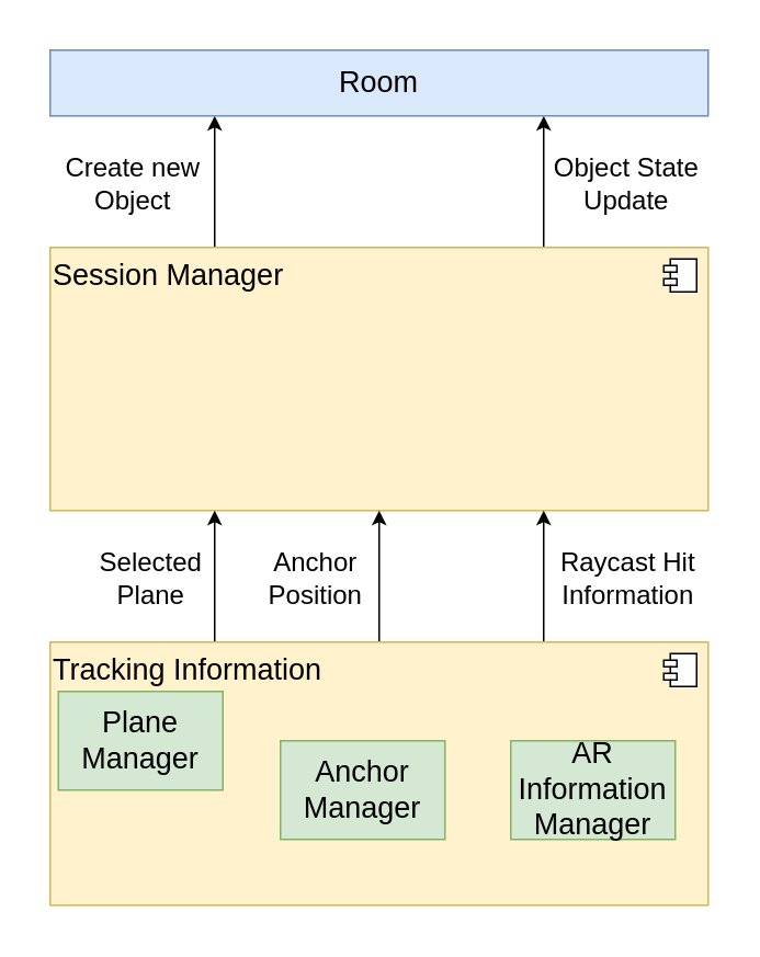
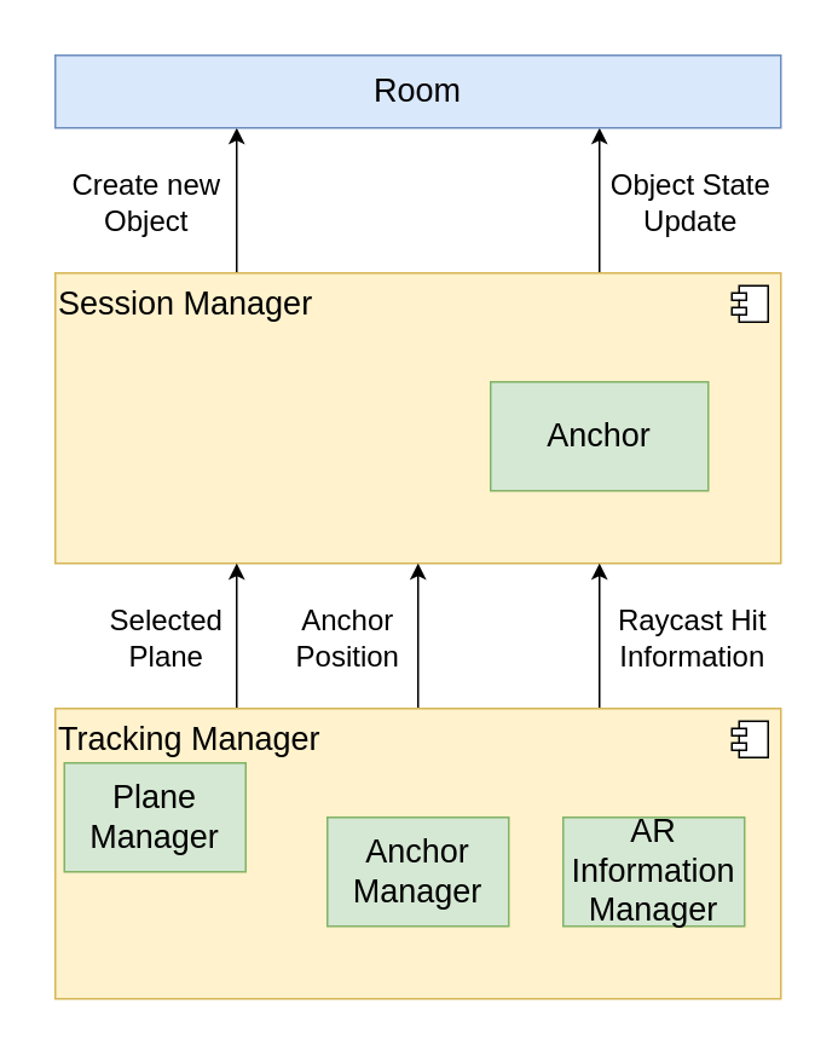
+ <mxCell id="9" value="Anchor" style="rounded=0;whiteSpace=wrap;html=1;fontSize=18;fillColor=#d5e8d4;strokeColor=#82b366;" vertex="1" parent="1"><mxGeometry x="270" y="210" width="120" height="60" as="geometry" /></mxCell>
- <mxCell id="17" value="Tracking Information" style="html=1;dropTarget=0;whiteSpace=wrap;verticalAlign=top;align=left;fontSize=18;fillColor=#fff2cc;strokeColor=#d6b656;" vertex="1" parent="1"><mxGeometry x="30" y="390" width="400" height="160" as="geometry" /></mxCell>
+ <mxCell id="17" value="Tracking Manager" style="html=1;dropTarget=0;whiteSpace=wrap;verticalAlign=top;align=left;fontSize=18;fillColor=#fff2cc;strokeColor=#d6b656;" vertex="1" parent="1"><mxGeometry x="30" y="390" width="400" height="160" as="geometry" /></mxCell>
- <mxCell id="20" value="Anchor Manager" style="rounded=0;whiteSpace=wrap;html=1;fontSize=18;fillColor=#d5e8d4;strokeColor=#82b366;" vertex="1" parent="1"><mxGeometry x="170" y="450" width="100" height="60" as="geometry" /></mxCell>
+ <mxCell id="20" value="Anchor Manager" style="rounded=0;whiteSpace=wrap;html=1;fontSize=18;fillColor=#d5e8d4;strokeColor=#82b366;" vertex="1" parent="1"><mxGeometry x="180" y="450" width="100" height="60" as="geometry" /></mxCell>
